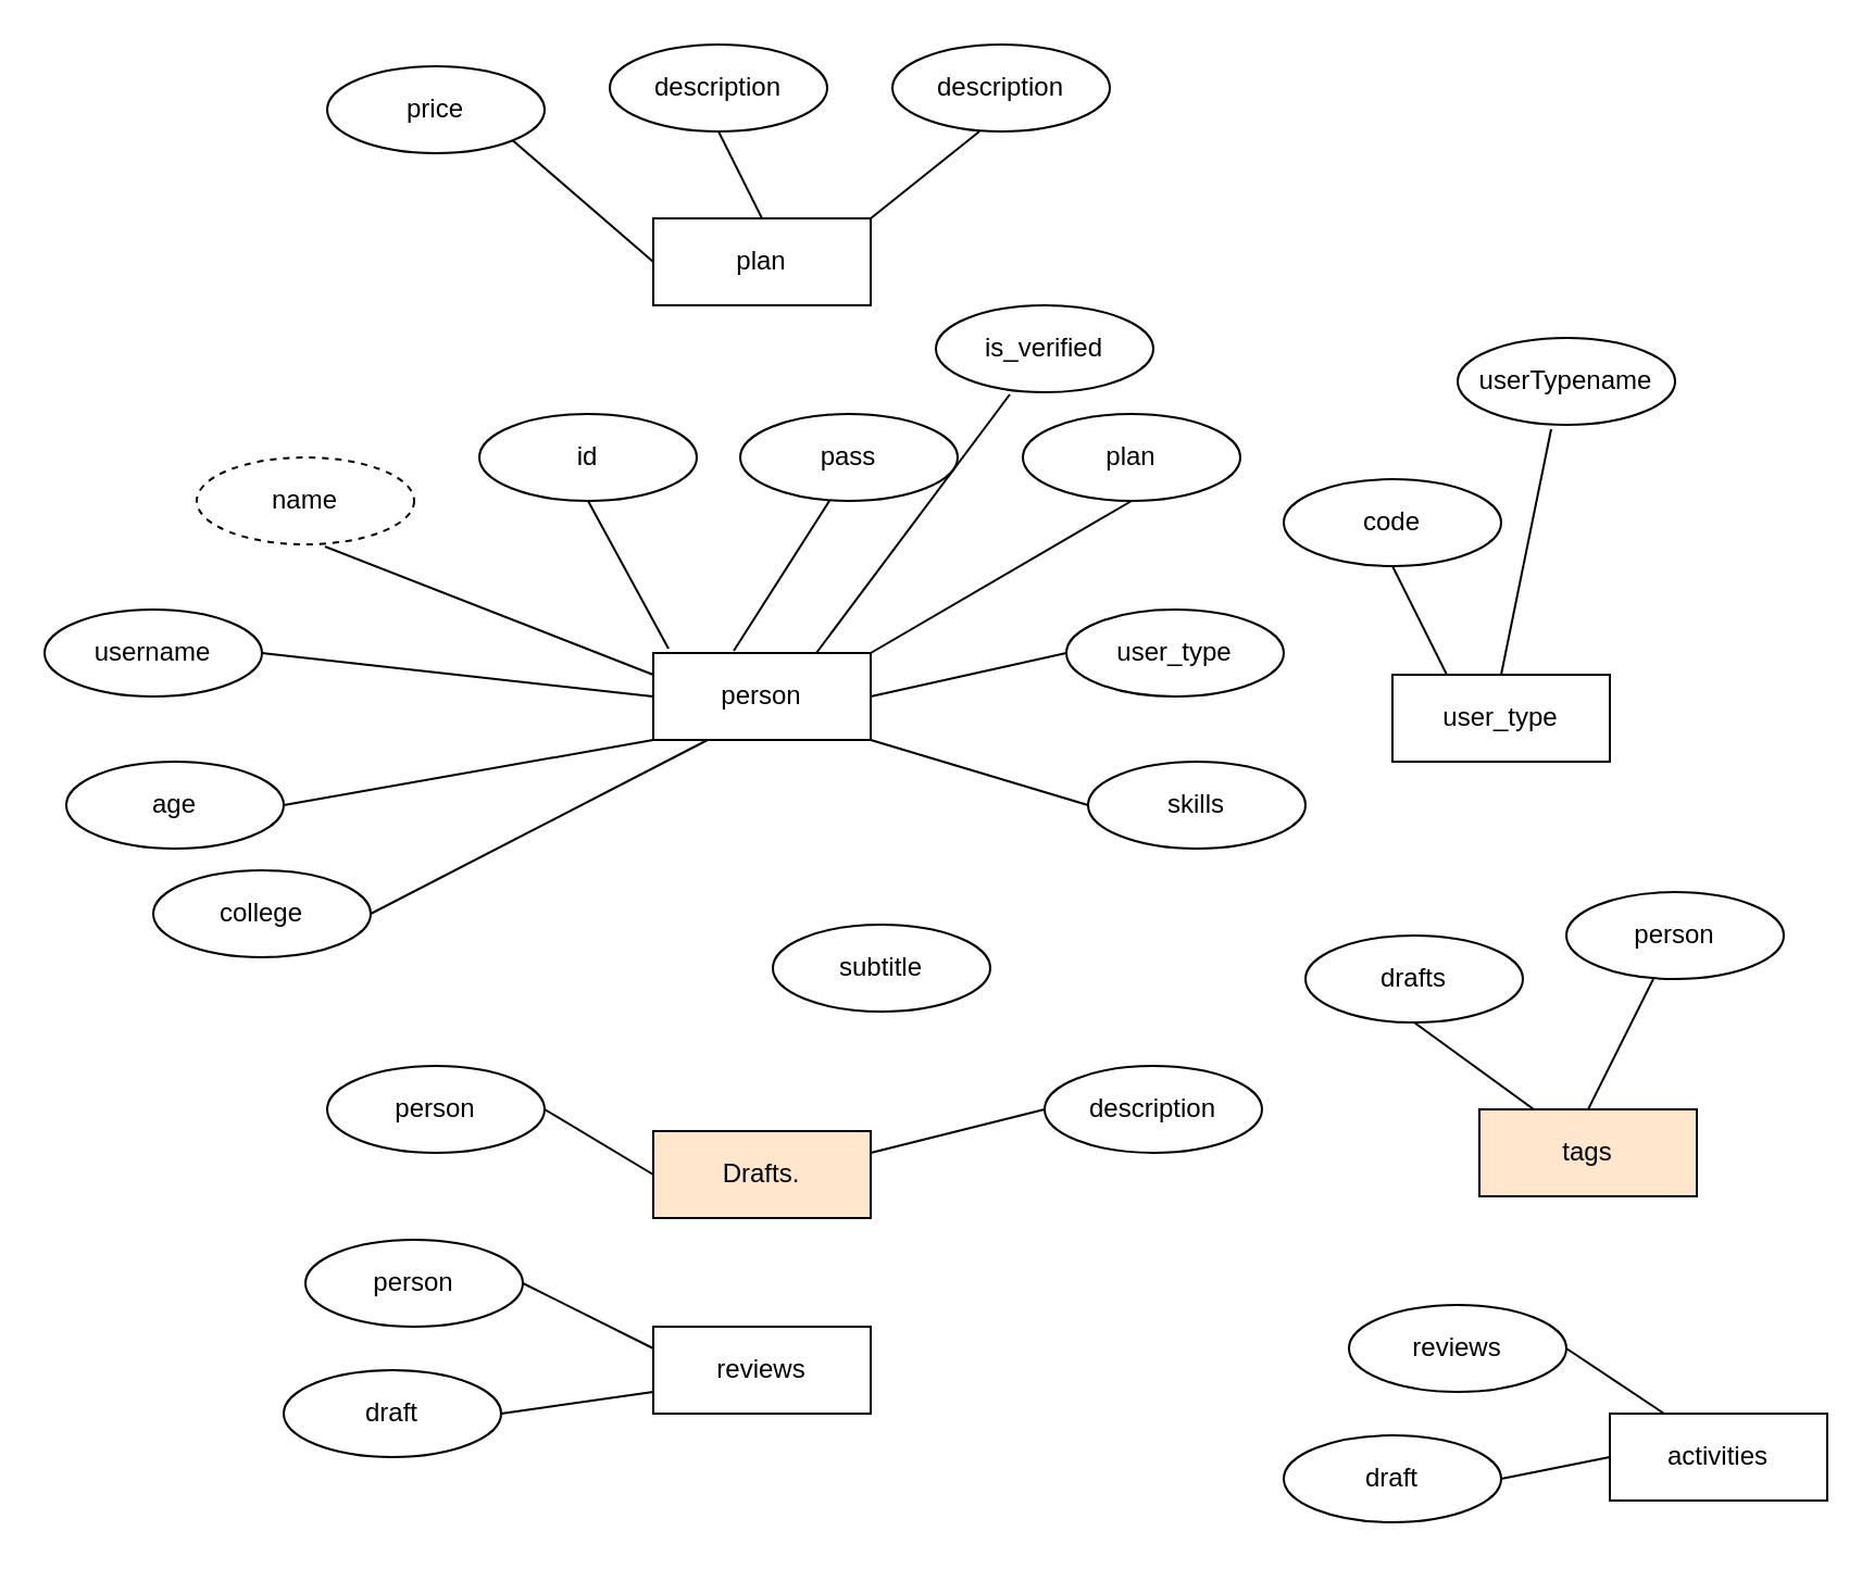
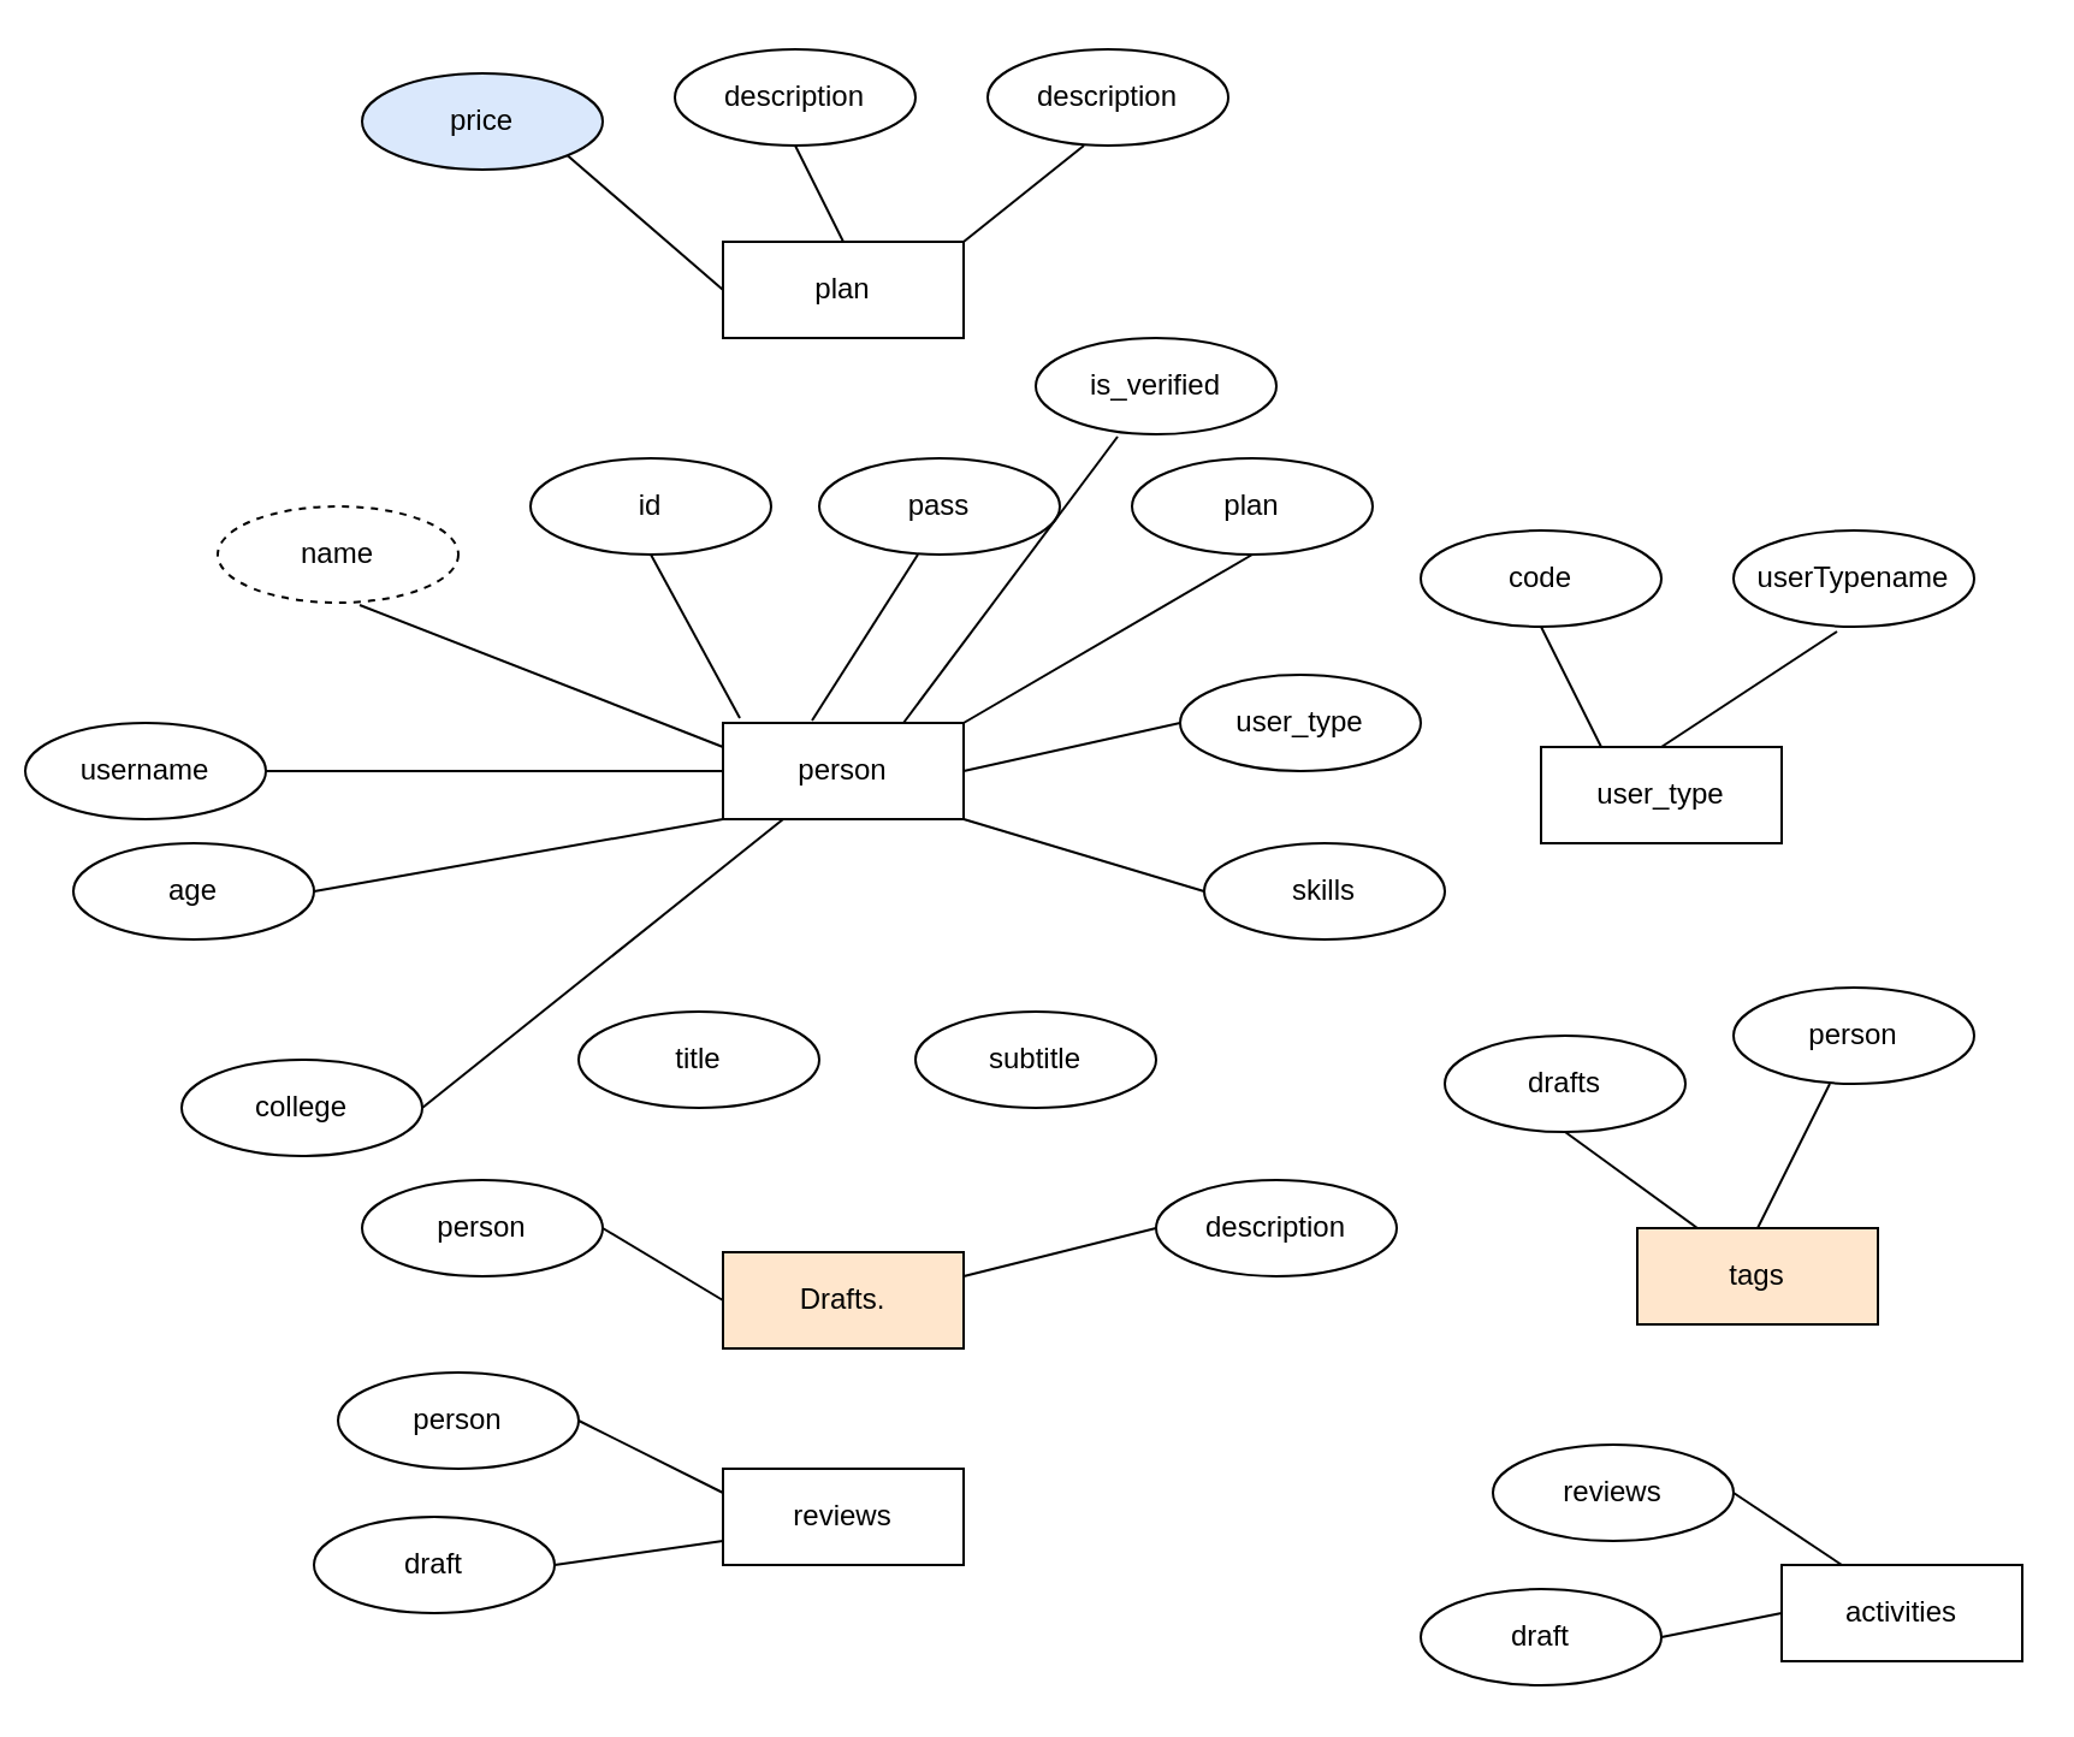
- <mxCell id="40" value="price" style="ellipse;whiteSpace=wrap;html=1;align=center;" vertex="1" parent="1"><mxGeometry x="150" y="30" width="100" height="40" as="geometry" /></mxCell>
+ <mxCell id="40" value="price" style="ellipse;whiteSpace=wrap;html=1;align=center;fillColor=#dae8fc;" vertex="1" parent="1"><mxGeometry x="150" y="30" width="100" height="40" as="geometry" /></mxCell>
- <mxCell id="15" value="userTypename" style="ellipse;whiteSpace=wrap;html=1;align=center;" vertex="1" parent="1"><mxGeometry x="670" y="155" width="100" height="40" as="geometry" /></mxCell>
+ <mxCell id="15" value="userTypename" style="ellipse;whiteSpace=wrap;html=1;align=center;" vertex="1" parent="1"><mxGeometry x="720" y="220" width="100" height="40" as="geometry" /></mxCell>
- <mxCell id="7" value="username" style="ellipse;whiteSpace=wrap;html=1;align=center;" vertex="1" parent="1"><mxGeometry x="20" y="280" width="100" height="40" as="geometry" /></mxCell>
+ <mxCell id="7" value="username" style="ellipse;whiteSpace=wrap;html=1;align=center;" vertex="1" parent="1"><mxGeometry x="10" y="300" width="100" height="40" as="geometry" /></mxCell>
- <mxCell id="21" value="college" style="ellipse;whiteSpace=wrap;html=1;align=center;" vertex="1" parent="1"><mxGeometry x="70" y="400" width="100" height="40" as="geometry" /></mxCell>
+ <mxCell id="21" value="college" style="ellipse;whiteSpace=wrap;html=1;align=center;" vertex="1" parent="1"><mxGeometry x="75" y="440" width="100" height="40" as="geometry" /></mxCell>
+ <mxCell id="23" value="title" style="ellipse;whiteSpace=wrap;html=1;align=center;" vertex="1" parent="1"><mxGeometry x="240" y="420" width="100" height="40" as="geometry" /></mxCell>
- <mxCell id="24" value="subtitle" style="ellipse;whiteSpace=wrap;html=1;align=center;" vertex="1" parent="1"><mxGeometry x="355" y="425" width="100" height="40" as="geometry" /></mxCell>
+ <mxCell id="24" value="subtitle" style="ellipse;whiteSpace=wrap;html=1;align=center;" vertex="1" parent="1"><mxGeometry x="380" y="420" width="100" height="40" as="geometry" /></mxCell>
